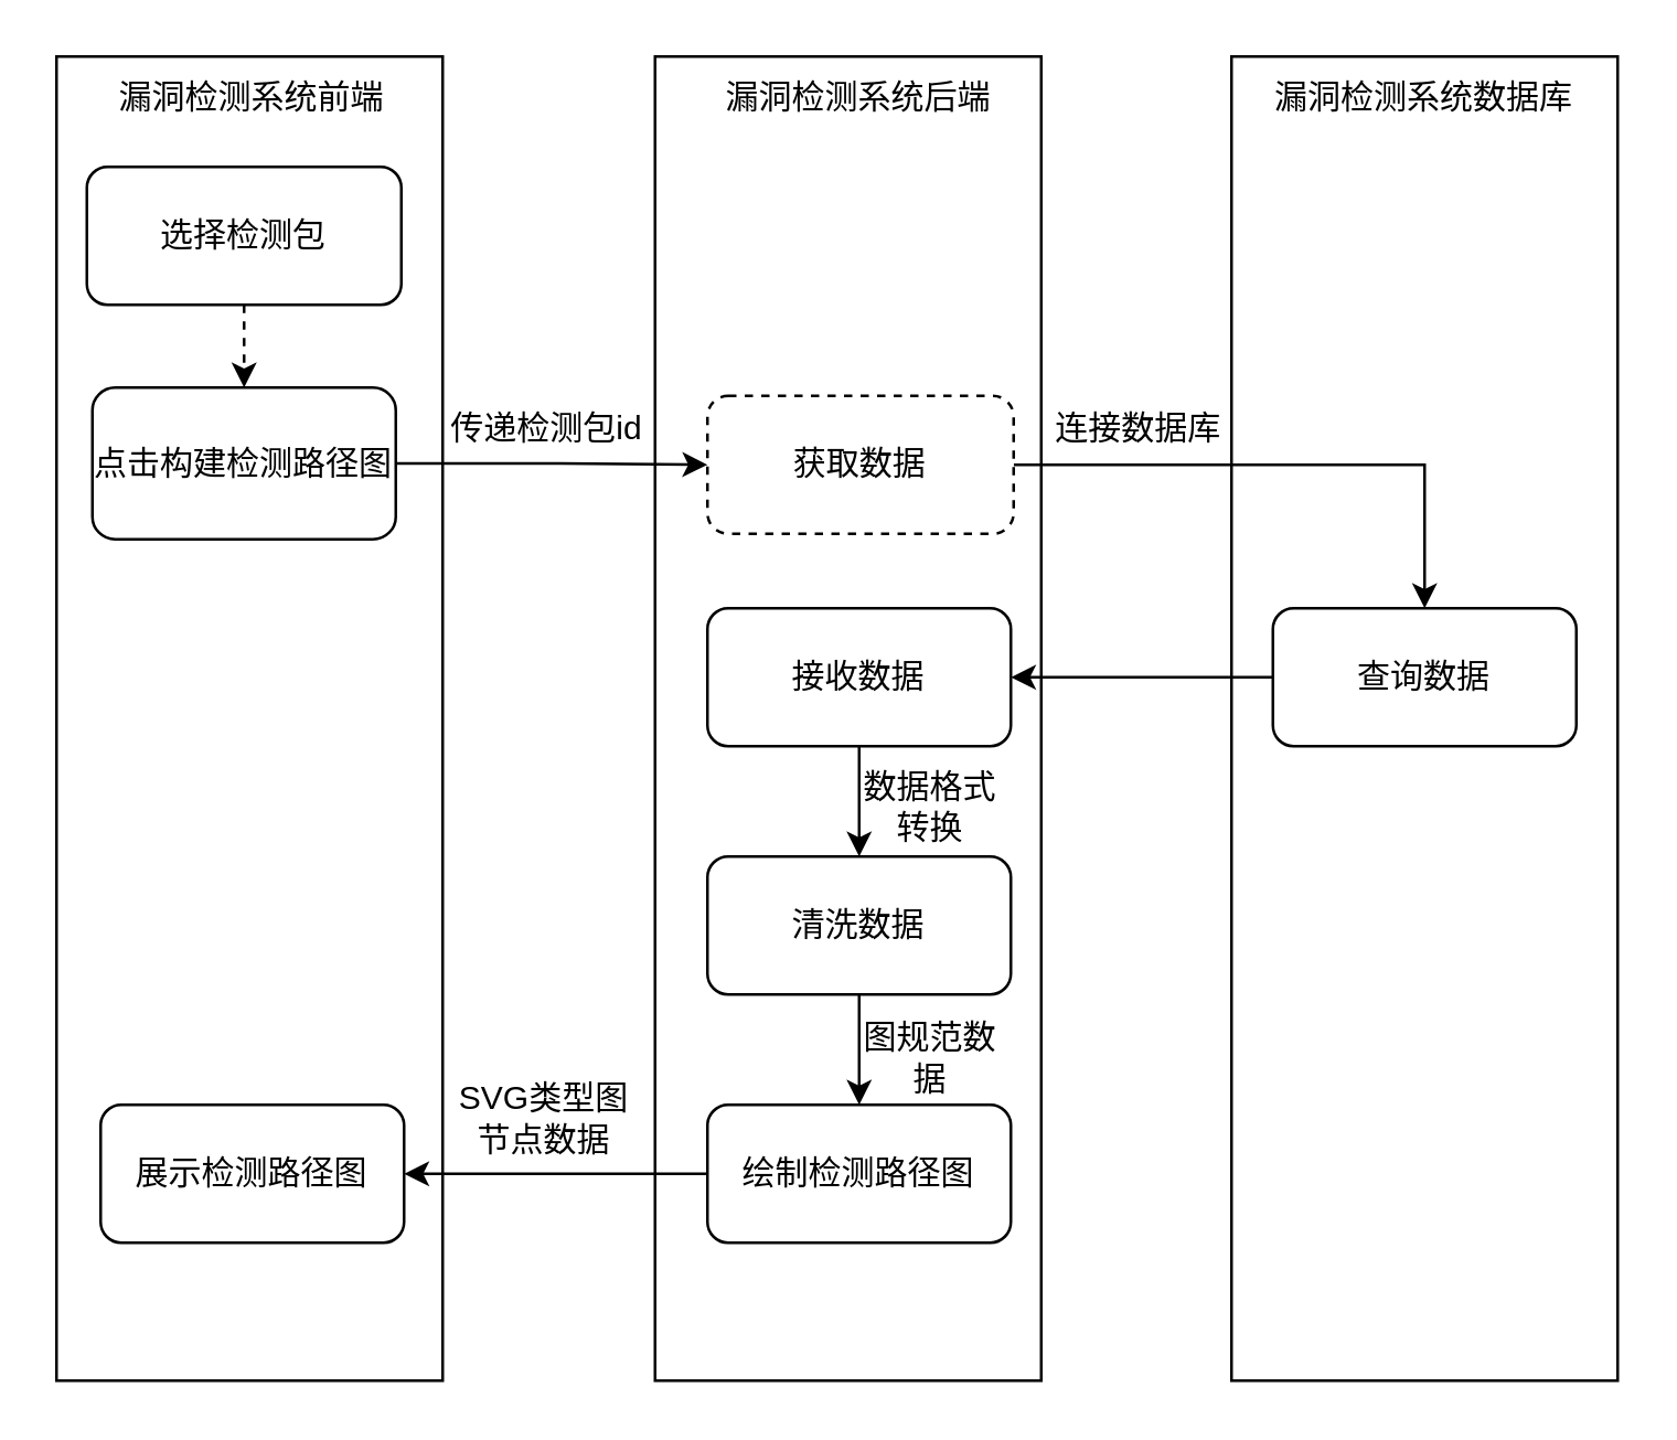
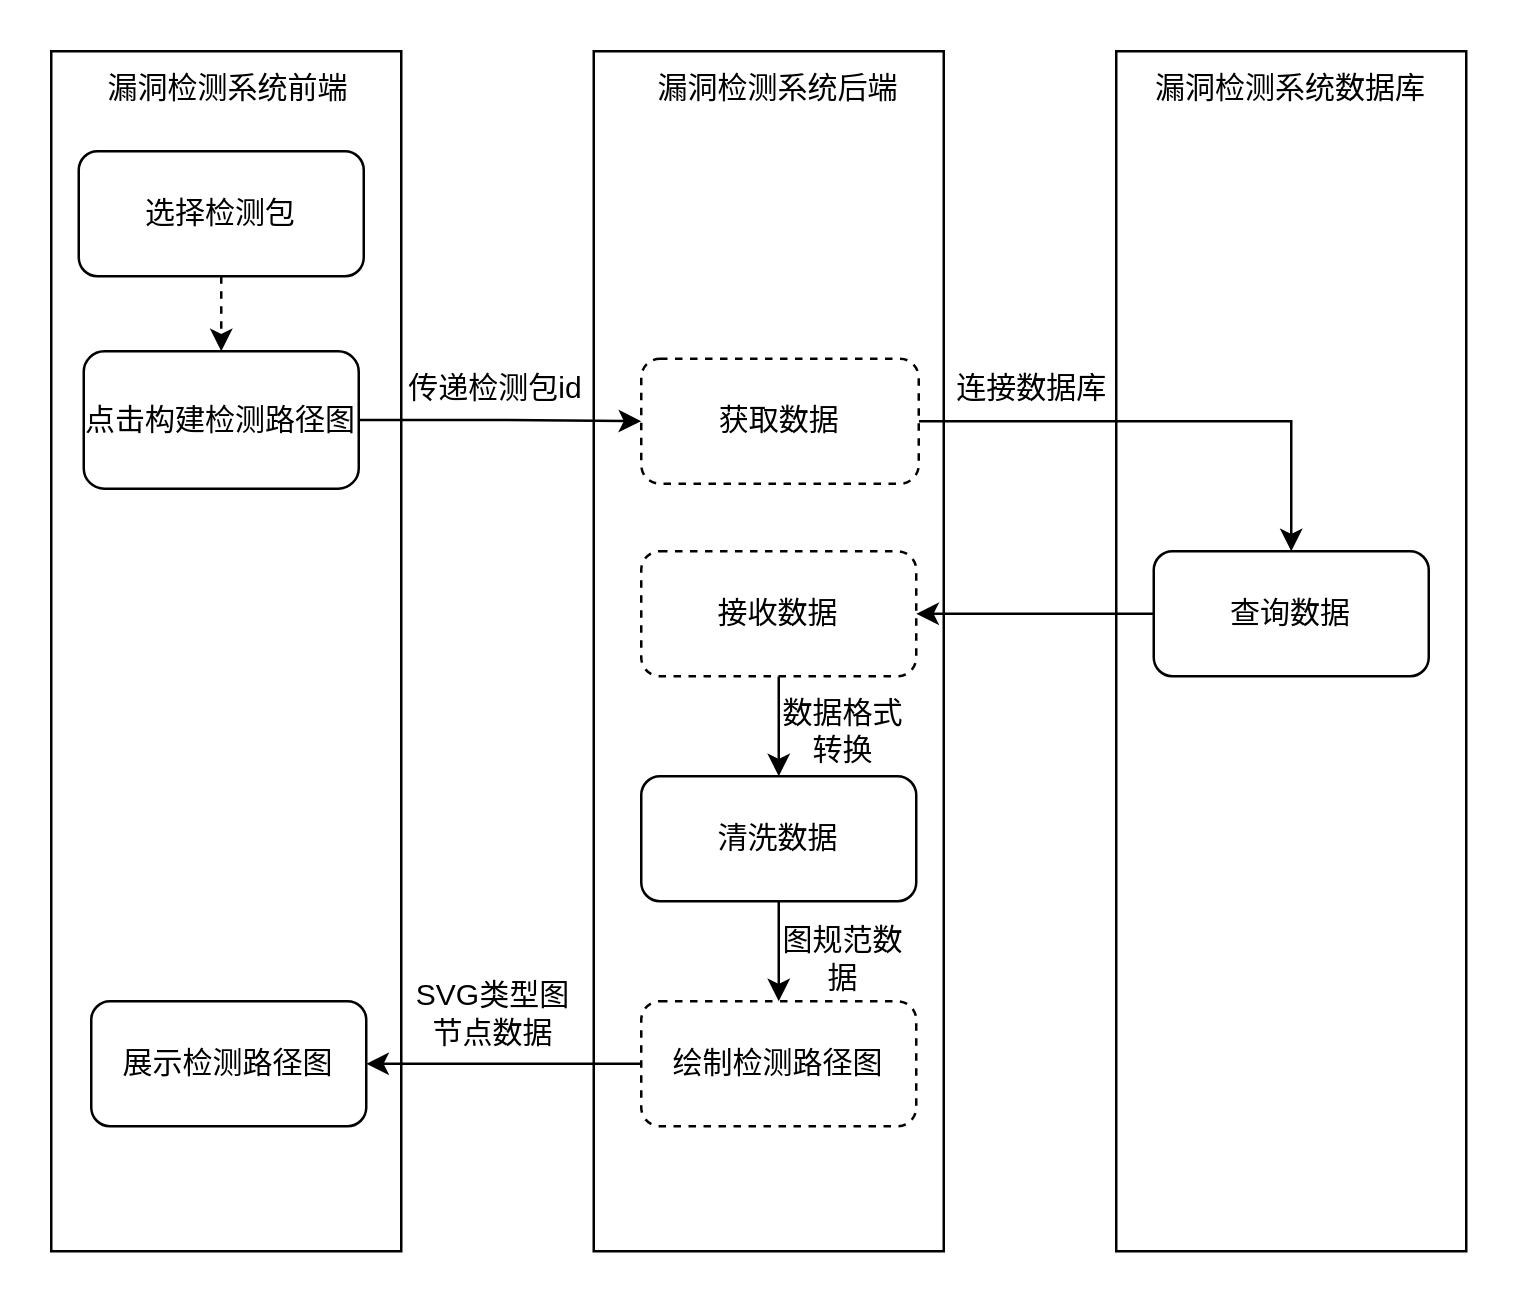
- <mxCell id="14" value="接收数据" style="rounded=1;whiteSpace=wrap;html=1;" parent="1" vertex="1"><mxGeometry x="256" y="220" width="110" height="50" as="geometry" /></mxCell>
+ <mxCell id="14" value="接收数据" style="rounded=1;whiteSpace=wrap;html=1;dashed=1;" parent="1" vertex="1"><mxGeometry x="256" y="220" width="110" height="50" as="geometry" /></mxCell>
- <mxCell id="18" value="绘制检测路径图" style="rounded=1;whiteSpace=wrap;html=1;" parent="1" vertex="1"><mxGeometry x="256" y="400" width="110" height="50" as="geometry" /></mxCell>
+ <mxCell id="18" value="绘制检测路径图" style="rounded=1;whiteSpace=wrap;html=1;dashed=1;" parent="1" vertex="1"><mxGeometry x="256" y="400" width="110" height="50" as="geometry" /></mxCell>
